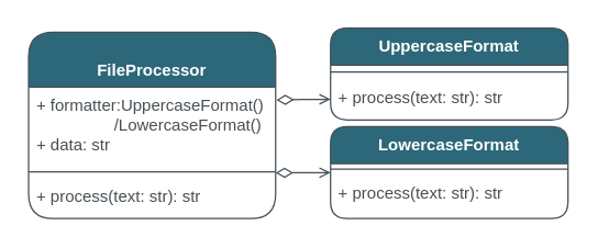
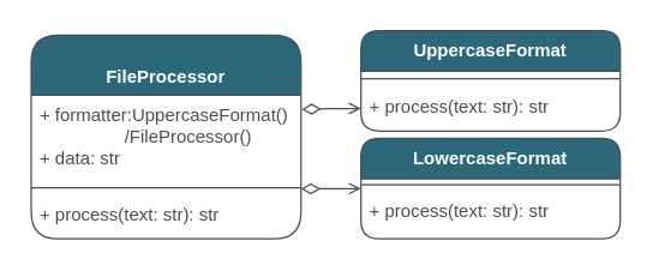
- <mxCell id="10" value="+ formatter:UppercaseFormat()&lt;br&gt;&lt;span style=&quot;white-space: pre;&quot;&gt;&#09;&lt;/span&gt;&lt;span style=&quot;white-space: pre;&quot;&gt;&#09;&lt;/span&gt;&amp;nbsp;/LowercaseFormat()&lt;br&gt;+ data: str" style="text;strokeColor=none;fillColor=none;align=left;verticalAlign=top;spacingLeft=4;spacingRight=4;overflow=hidden;rotatable=0;points=[[0,0.5],[1,0.5]];portConstraint=eastwest;whiteSpace=wrap;html=1;fontColor=#464F55;rounded=1;labelBackgroundColor=none;" parent="9" vertex="1"><mxGeometry y="40" width="180" height="58" as="geometry" /></mxCell>
+ <mxCell id="10" value="+ formatter:UppercaseFormat()&lt;br&gt;&lt;span style=&quot;white-space: pre;&quot;&gt;&#09;&lt;/span&gt;&lt;span style=&quot;white-space: pre;&quot;&gt;&#09;&lt;/span&gt;&amp;nbsp;/FileProcessor()&lt;br&gt;+ data: str" style="text;strokeColor=none;fillColor=none;align=left;verticalAlign=top;spacingLeft=4;spacingRight=4;overflow=hidden;rotatable=0;points=[[0,0.5],[1,0.5]];portConstraint=eastwest;whiteSpace=wrap;html=1;fontColor=#464F55;rounded=1;labelBackgroundColor=none;" parent="9" vertex="1"><mxGeometry y="40" width="180" height="58" as="geometry" /></mxCell>
